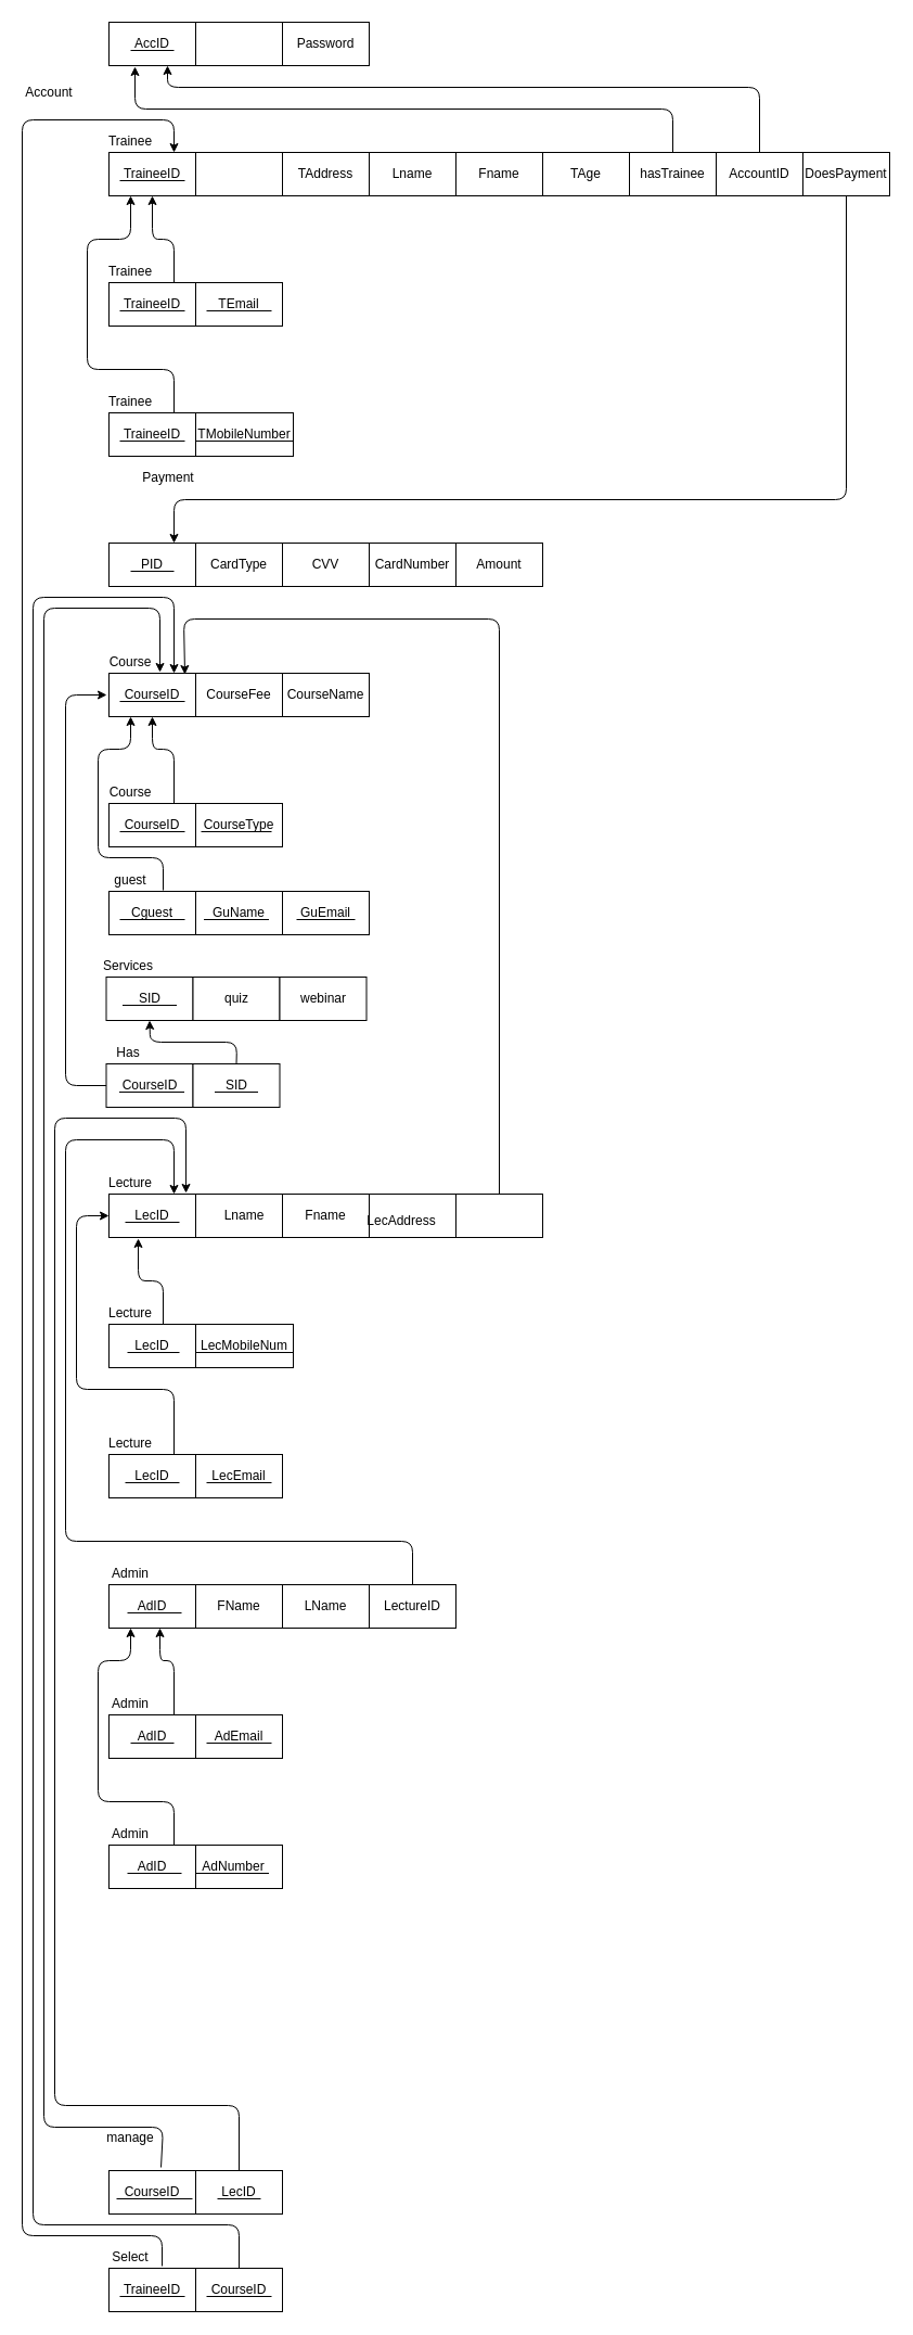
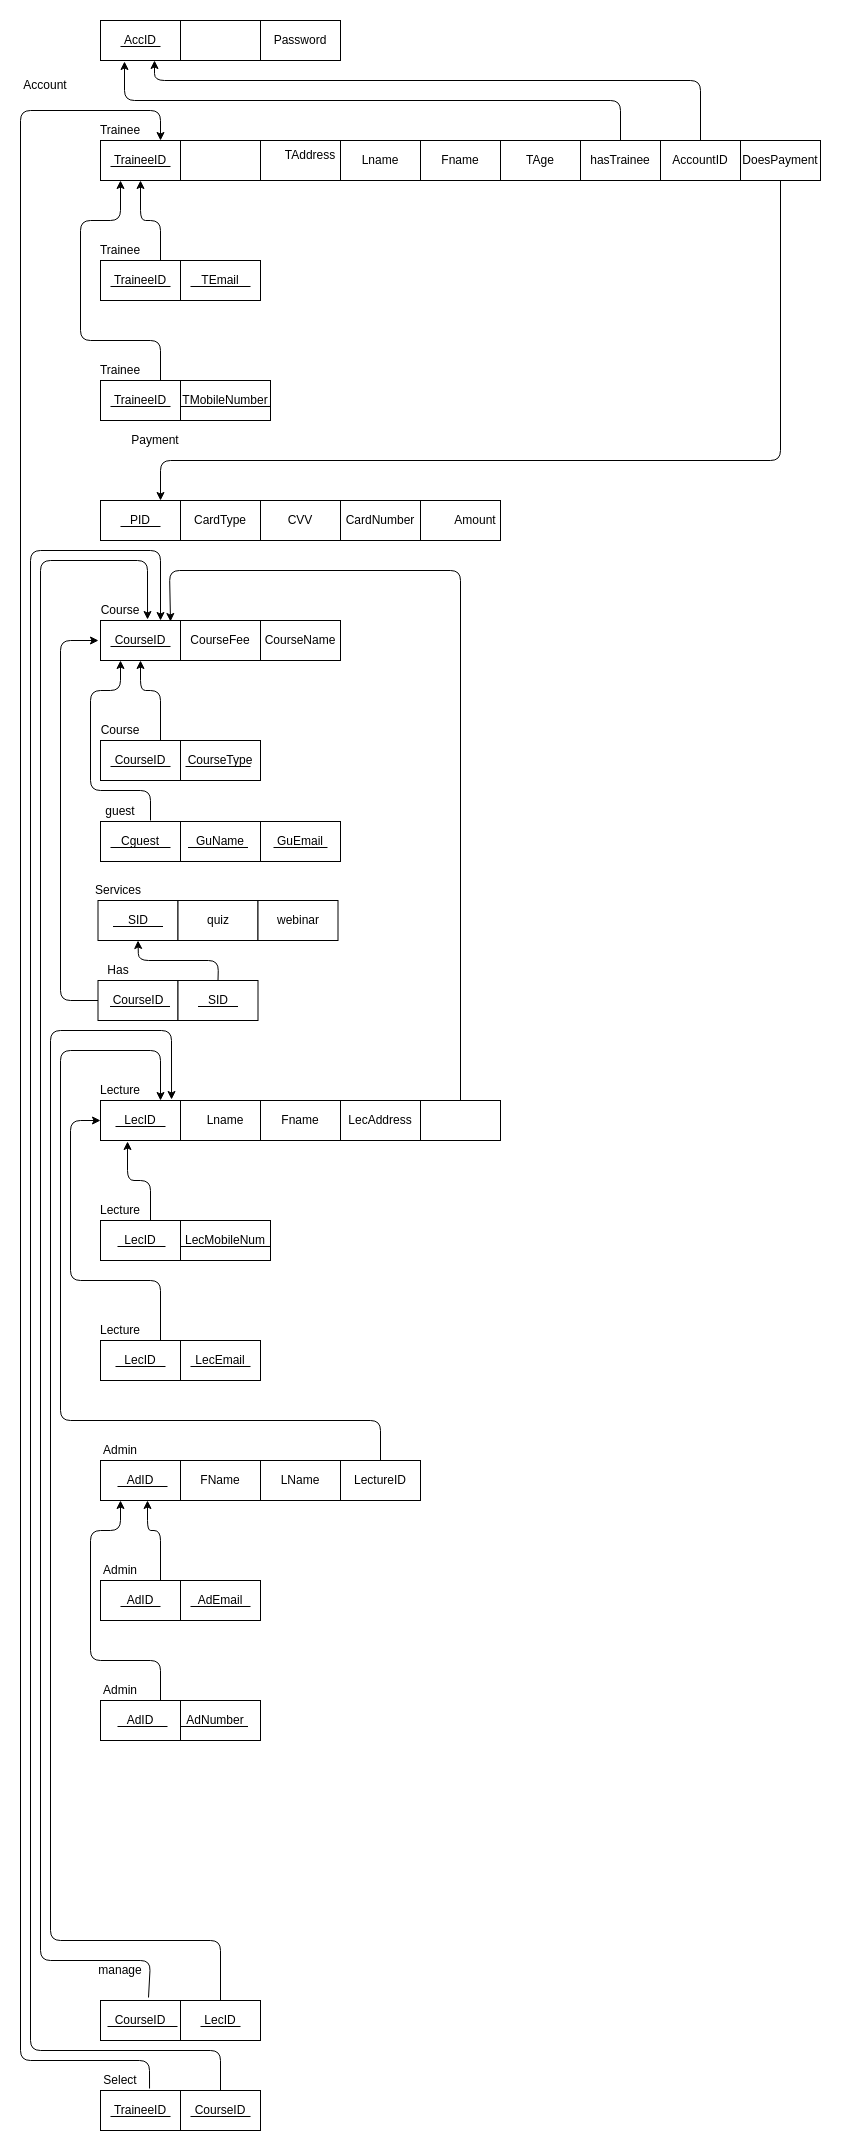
- <mxCell id="12" value="TAddress" style="text;html=1;strokeColor=none;fillColor=none;align=center;verticalAlign=middle;whiteSpace=wrap;rounded=0;" parent="1" vertex="1"><mxGeometry x="280" y="150" width="40" height="20" as="geometry" /></mxCell>
+ <mxCell id="12" value="TAddress" style="text;html=1;strokeColor=none;fillColor=none;align=center;verticalAlign=middle;whiteSpace=wrap;rounded=0;" parent="1" vertex="1"><mxGeometry x="290" y="145" width="40" height="20" as="geometry" /></mxCell>
- <mxCell id="43" value="Amount" style="text;html=1;strokeColor=none;fillColor=none;align=center;verticalAlign=middle;whiteSpace=wrap;rounded=0;" parent="1" vertex="1"><mxGeometry x="440" y="510" width="40" height="20" as="geometry" /></mxCell>
+ <mxCell id="43" value="Amount" style="text;html=1;strokeColor=none;fillColor=none;align=center;verticalAlign=middle;whiteSpace=wrap;rounded=0;" parent="1" vertex="1"><mxGeometry x="455" y="510" width="40" height="20" as="geometry" /></mxCell>
- <mxCell id="80" value="LecAddress" style="text;html=1;strokeColor=none;fillColor=none;align=center;verticalAlign=middle;whiteSpace=wrap;rounded=0;" parent="1" vertex="1"><mxGeometry x="350" y="1115" width="40" height="20" as="geometry" /></mxCell>
+ <mxCell id="80" value="LecAddress" style="text;html=1;strokeColor=none;fillColor=none;align=center;verticalAlign=middle;whiteSpace=wrap;rounded=0;" parent="1" vertex="1"><mxGeometry x="360" y="1110" width="40" height="20" as="geometry" /></mxCell>
